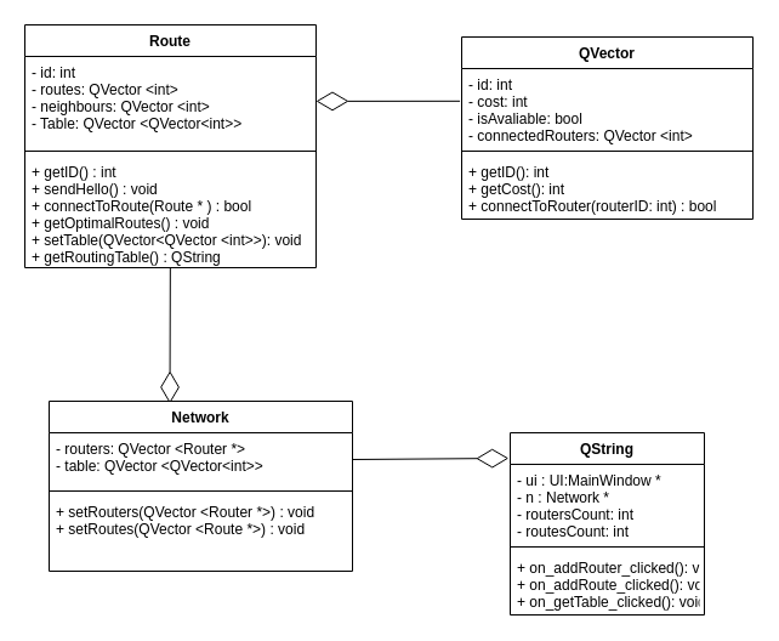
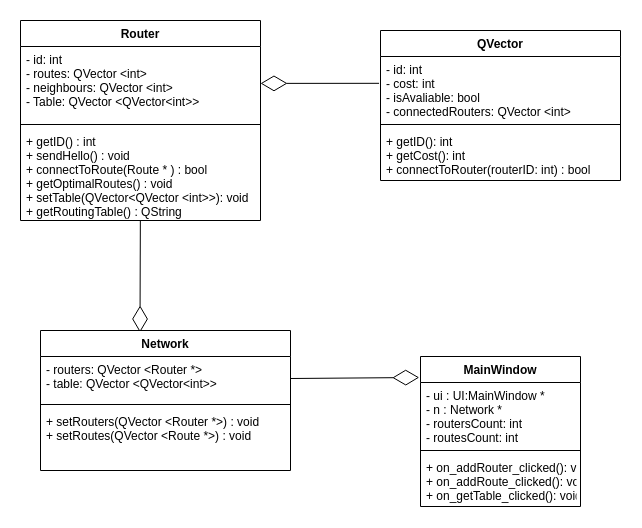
- <mxCell id="2" value="Route" style="swimlane;fontStyle=1;align=center;verticalAlign=top;childLayout=stackLayout;horizontal=1;startSize=26;horizontalStack=0;resizeParent=1;resizeParentMax=0;resizeLast=0;collapsible=1;marginBottom=0;" vertex="1" parent="1"><mxGeometry x="20" y="20" width="240" height="200" as="geometry"><mxRectangle x="120" y="80" width="70" height="26" as="alternateBounds" /></mxGeometry></mxCell>
+ <mxCell id="2" value="Router" style="swimlane;fontStyle=1;align=center;verticalAlign=top;childLayout=stackLayout;horizontal=1;startSize=26;horizontalStack=0;resizeParent=1;resizeParentMax=0;resizeLast=0;collapsible=1;marginBottom=0;" vertex="1" parent="1"><mxGeometry x="20" y="20" width="240" height="200" as="geometry"><mxRectangle x="120" y="80" width="70" height="26" as="alternateBounds" /></mxGeometry></mxCell>
- <mxCell id="17" value="QString" style="swimlane;fontStyle=1;align=center;verticalAlign=top;childLayout=stackLayout;horizontal=1;startSize=26;horizontalStack=0;resizeParent=1;resizeParentMax=0;resizeLast=0;collapsible=1;marginBottom=0;" vertex="1" parent="1"><mxGeometry x="420" y="356" width="160" height="150" as="geometry" /></mxCell>
+ <mxCell id="17" value="MainWindow" style="swimlane;fontStyle=1;align=center;verticalAlign=top;childLayout=stackLayout;horizontal=1;startSize=26;horizontalStack=0;resizeParent=1;resizeParentMax=0;resizeLast=0;collapsible=1;marginBottom=0;" vertex="1" parent="1"><mxGeometry x="420" y="356" width="160" height="150" as="geometry" /></mxCell>
